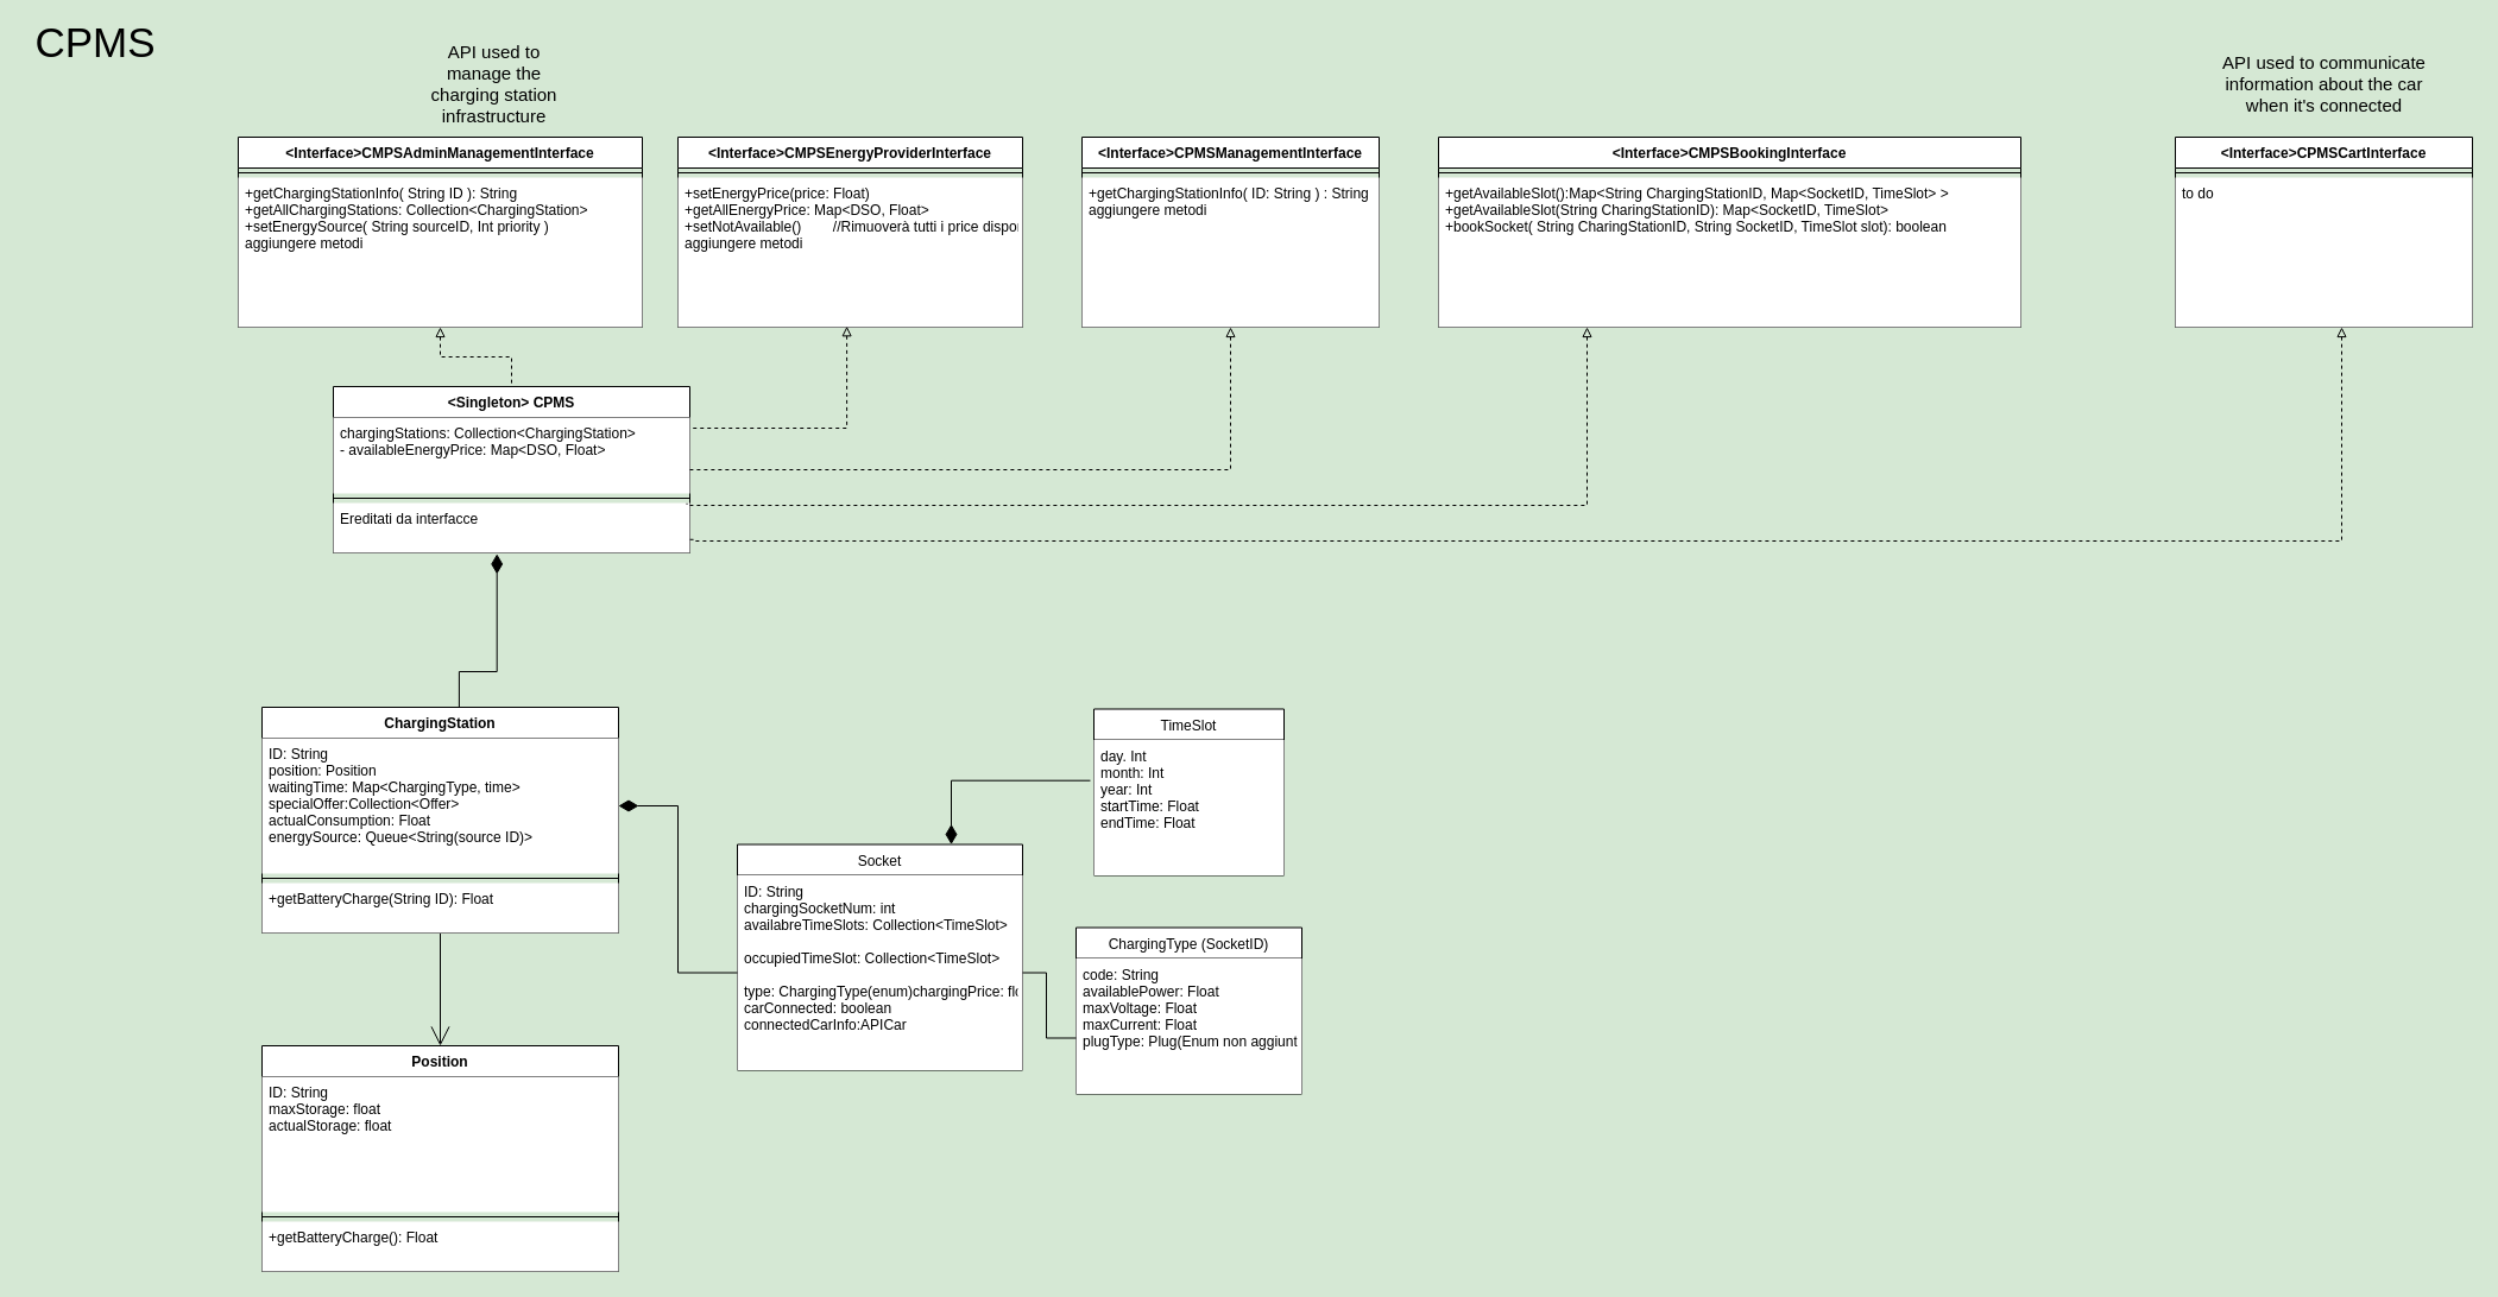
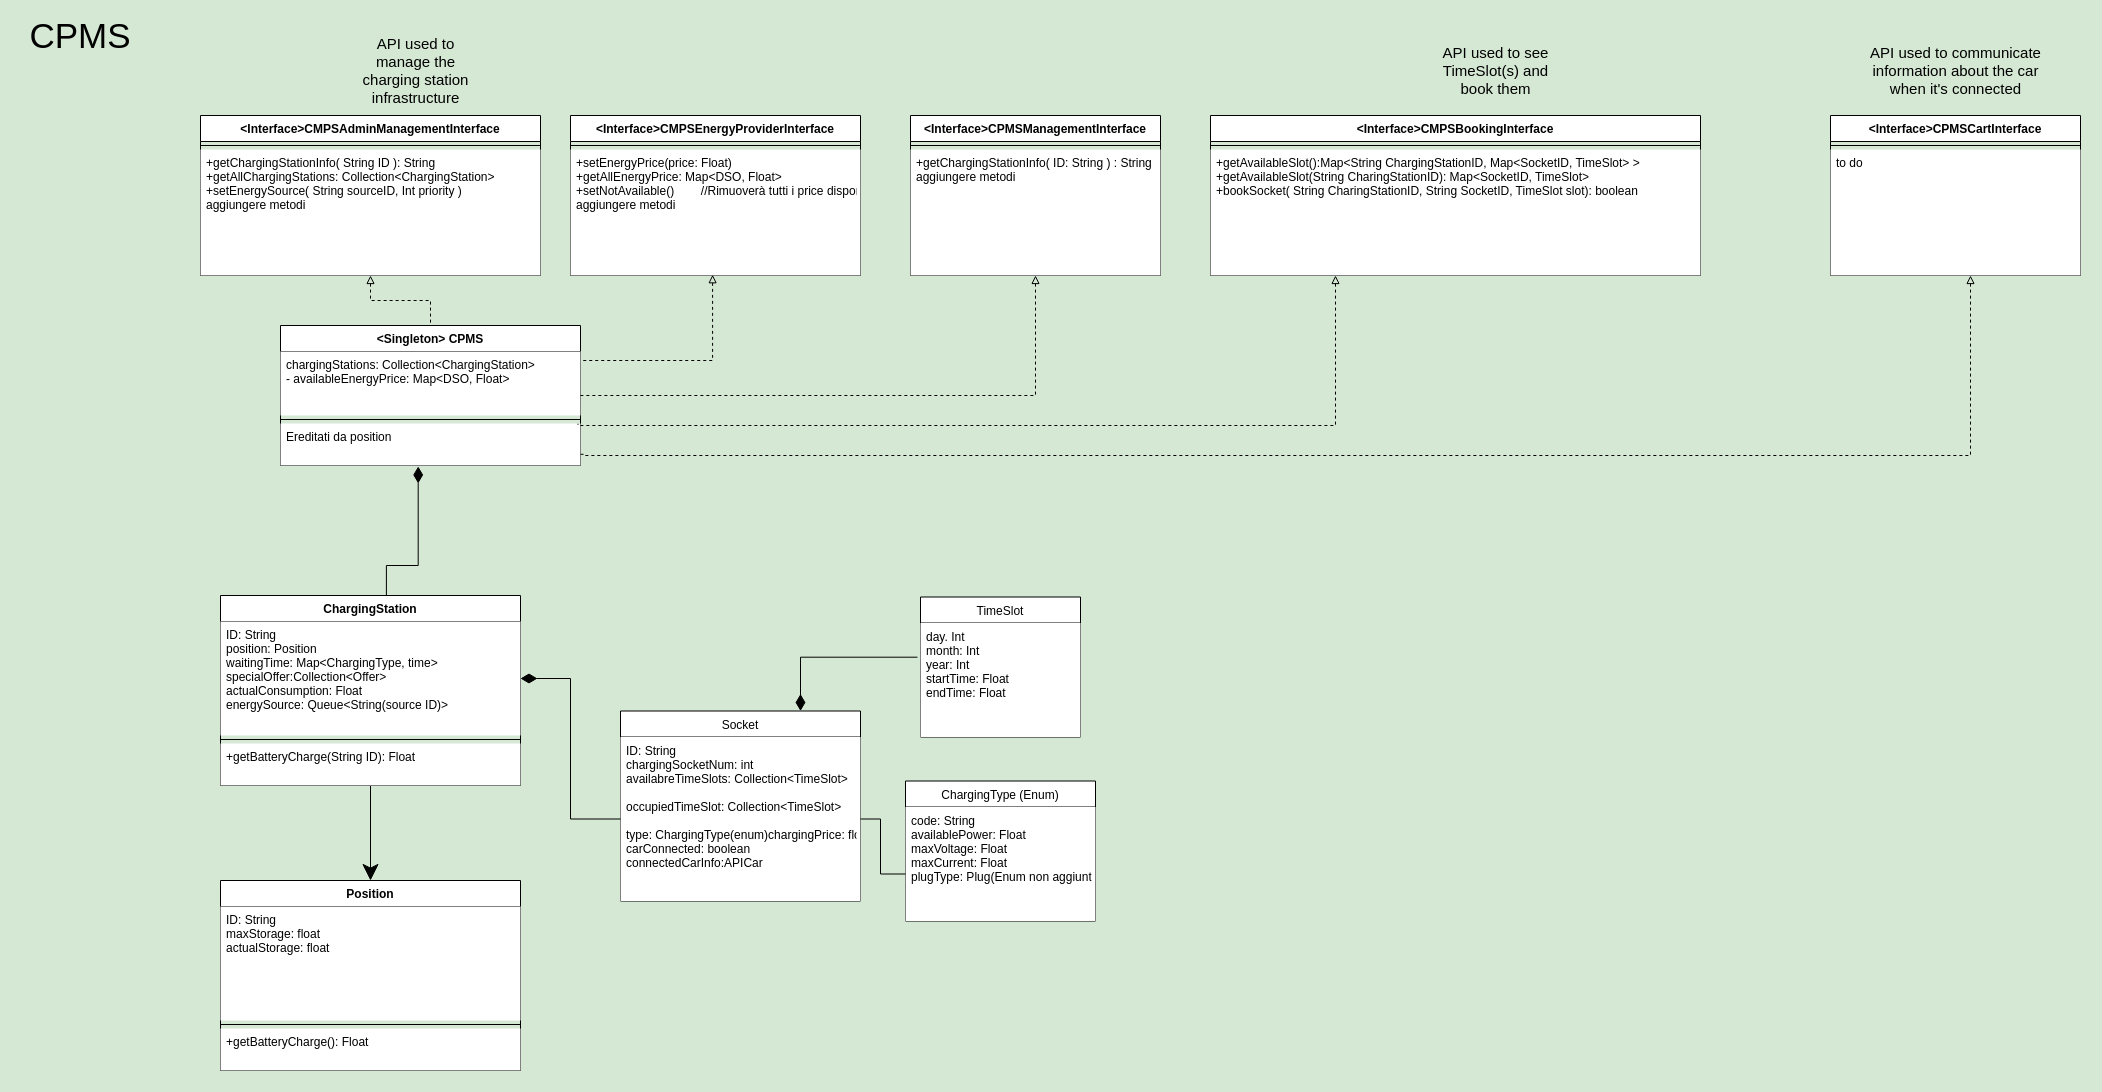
+ <mxCell id="10" value="&lt;div&gt;API used to see &lt;br&gt;&lt;/div&gt;&lt;div&gt;TimeSlot(s) and &lt;br&gt;&lt;/div&gt;&lt;div&gt;book them&lt;/div&gt;" style="text;html=1;align=center;verticalAlign=middle;resizable=0;points=[];autosize=1;strokeColor=none;fillColor=none;fontSize=15;" parent="1" vertex="1"><mxGeometry x="1430" y="35" width="130" height="70" as="geometry" /></mxCell>
- <mxCell id="19" value="Ereditati da interfacce" style="text;strokeColor=none;fillColor=default;align=left;verticalAlign=top;spacingLeft=4;spacingRight=4;overflow=hidden;rotatable=0;points=[[0,0.5],[1,0.5]];portConstraint=eastwest;fontSize=12;" parent="16" vertex="1"><mxGeometry y="98" width="300" height="42" as="geometry" /></mxCell>
+ <mxCell id="19" value="Ereditati da position" style="text;strokeColor=none;fillColor=default;align=left;verticalAlign=top;spacingLeft=4;spacingRight=4;overflow=hidden;rotatable=0;points=[[0,0.5],[1,0.5]];portConstraint=eastwest;fontSize=12;" parent="16" vertex="1"><mxGeometry y="98" width="300" height="42" as="geometry" /></mxCell>
- <mxCell id="12" value="ChargingType (SocketID)" style="swimlane;fontStyle=0;align=center;verticalAlign=top;childLayout=stackLayout;horizontal=1;startSize=26;horizontalStack=0;resizeParent=1;resizeLast=0;collapsible=1;marginBottom=0;rounded=0;shadow=0;strokeWidth=1;" parent="1" vertex="1"><mxGeometry x="905" y="780.5" width="190" height="140" as="geometry"><mxRectangle x="130" y="380" width="160" height="26" as="alternateBounds" /></mxGeometry></mxCell>
+ <mxCell id="12" value="ChargingType (Enum)" style="swimlane;fontStyle=0;align=center;verticalAlign=top;childLayout=stackLayout;horizontal=1;startSize=26;horizontalStack=0;resizeParent=1;resizeLast=0;collapsible=1;marginBottom=0;rounded=0;shadow=0;strokeWidth=1;" parent="1" vertex="1"><mxGeometry x="905" y="780.5" width="190" height="140" as="geometry"><mxRectangle x="130" y="380" width="160" height="26" as="alternateBounds" /></mxGeometry></mxCell>
- <mxCell id="8" value="" style="endArrow=open;html=1;rounded=0;endSize=14;strokeWidth=1;entryX=0.5;entryY=0;entryDx=0;entryDy=0;" parent="1" source="36" target="37" edge="1"><mxGeometry width="50" height="50" relative="1" as="geometry"><mxPoint x="368.48" y="815.002" as="sourcePoint" /><mxPoint x="370" y="879.74" as="targetPoint" /></mxGeometry></mxCell>
+ <mxCell id="8" value="" style="endArrow=classic;html=1;rounded=0;endSize=14;strokeWidth=1;entryX=0.5;entryY=0;entryDx=0;entryDy=0;" parent="1" source="36" target="37" edge="1"><mxGeometry width="50" height="50" relative="1" as="geometry"><mxPoint x="368.48" y="815.002" as="sourcePoint" /><mxPoint x="370" y="879.74" as="targetPoint" /></mxGeometry></mxCell>
